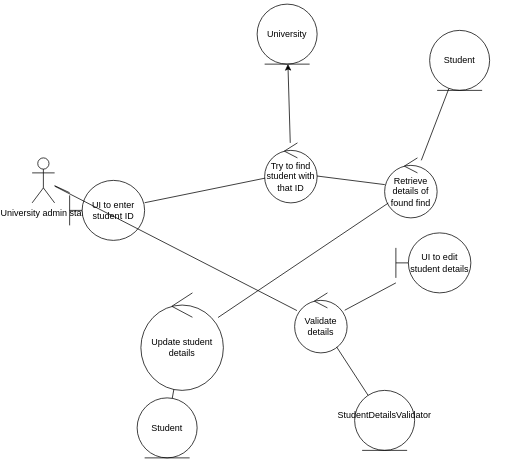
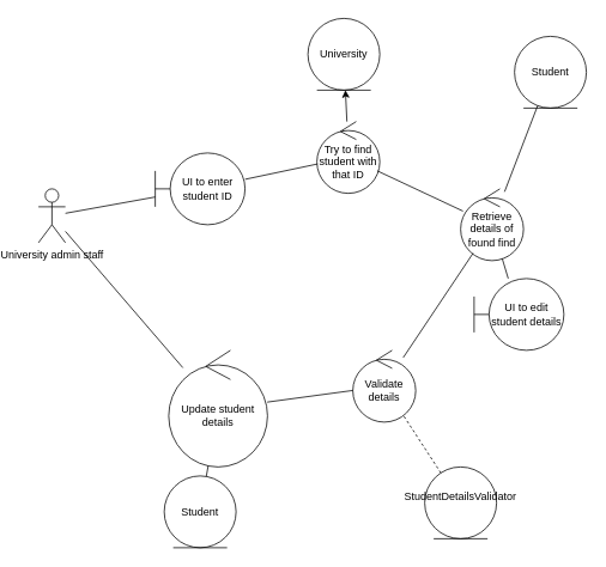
- <mxCell id="8" value="University" style="ellipse;shape=umlEntity;whiteSpace=wrap;html=1;" parent="1" vertex="1"><mxGeometry x="320" y="5" width="80" height="80" as="geometry" /></mxCell>
+ <mxCell id="8" value="University" style="ellipse;shape=umlEntity;whiteSpace=wrap;html=1;" parent="1" vertex="1"><mxGeometry x="320" y="20" width="80" height="80" as="geometry" /></mxCell>
- <mxCell id="4" value="Try to find student with that ID" style="ellipse;shape=umlControl;whiteSpace=wrap;html=1;" parent="1" vertex="1"><mxGeometry x="330" y="190" width="70" height="80" as="geometry" /></mxCell>
+ <mxCell id="4" value="Try to find student with that ID" style="ellipse;shape=umlControl;whiteSpace=wrap;html=1;" parent="1" vertex="1"><mxGeometry x="330" y="135" width="70" height="80" as="geometry" /></mxCell>
- <mxCell id="3" value="UI to enter student ID" style="shape=umlBoundary;whiteSpace=wrap;html=1;" parent="1" vertex="1"><mxGeometry x="70" y="240" width="100" height="80" as="geometry" /></mxCell>
+ <mxCell id="3" value="UI to enter student ID" style="shape=umlBoundary;whiteSpace=wrap;html=1;" parent="1" vertex="1"><mxGeometry x="150" y="170" width="100" height="80" as="geometry" /></mxCell>
+ <mxCell id="14" value="" style="endArrow=none;html=1;rounded=0;" parent="1" source="10" target="5" edge="1"><mxGeometry width="50" height="50" relative="1" as="geometry"><mxPoint x="170" y="310" as="sourcePoint" /><mxPoint x="220" y="260" as="targetPoint" /></mxGeometry></mxCell>
- <mxCell id="17" value="" style="endArrow=none;html=1;rounded=0;" parent="1" source="2" target="6" edge="1"><mxGeometry width="50" height="50" relative="1" as="geometry"><mxPoint x="170" y="310" as="sourcePoint" /><mxPoint x="220" y="260" as="targetPoint" /></mxGeometry></mxCell>
+ <mxCell id="17" value="" style="endArrow=none;html=1;rounded=0;" parent="1" source="2" target="7" edge="1"><mxGeometry width="50" height="50" relative="1" as="geometry"><mxPoint x="170" y="310" as="sourcePoint" /><mxPoint x="220" y="260" as="targetPoint" /></mxGeometry></mxCell>
- <mxCell id="16" value="" style="endArrow=none;html=1;rounded=0;" parent="1" source="7" target="10" edge="1"><mxGeometry width="50" height="50" relative="1" as="geometry"><mxPoint x="170" y="310" as="sourcePoint" /><mxPoint x="220" y="260" as="targetPoint" /></mxGeometry></mxCell>
+ <mxCell id="16" value="" style="endArrow=none;html=1;rounded=0;" parent="1" source="7" target="6" edge="1"><mxGeometry width="50" height="50" relative="1" as="geometry"><mxPoint x="170" y="310" as="sourcePoint" /><mxPoint x="220" y="260" as="targetPoint" /></mxGeometry></mxCell>
- <mxCell id="15" value="" style="endArrow=none;html=1;rounded=0;" parent="1" source="6" target="5" edge="1"><mxGeometry width="50" height="50" relative="1" as="geometry"><mxPoint x="170" y="310" as="sourcePoint" /><mxPoint x="220" y="260" as="targetPoint" /></mxGeometry></mxCell>
+ <mxCell id="15" value="" style="endArrow=none;html=1;rounded=0;" parent="1" source="6" target="10" edge="1"><mxGeometry width="50" height="50" relative="1" as="geometry"><mxPoint x="170" y="310" as="sourcePoint" /><mxPoint x="220" y="260" as="targetPoint" /></mxGeometry></mxCell>
- <mxCell id="23" value="" style="endArrow=none;html=1;rounded=0;" edge="1" parent="1" source="22" target="6"><mxGeometry width="50" height="50" relative="1" as="geometry"><mxPoint x="280" y="350" as="sourcePoint" /><mxPoint x="330" y="300" as="targetPoint" /></mxGeometry></mxCell>
+ <mxCell id="23" value="" style="endArrow=none;html=1;rounded=0;dashed=1;" edge="1" parent="1" source="22" target="6"><mxGeometry width="50" height="50" relative="1" as="geometry"><mxPoint x="280" y="350" as="sourcePoint" /><mxPoint x="330" y="300" as="targetPoint" /></mxGeometry></mxCell>
